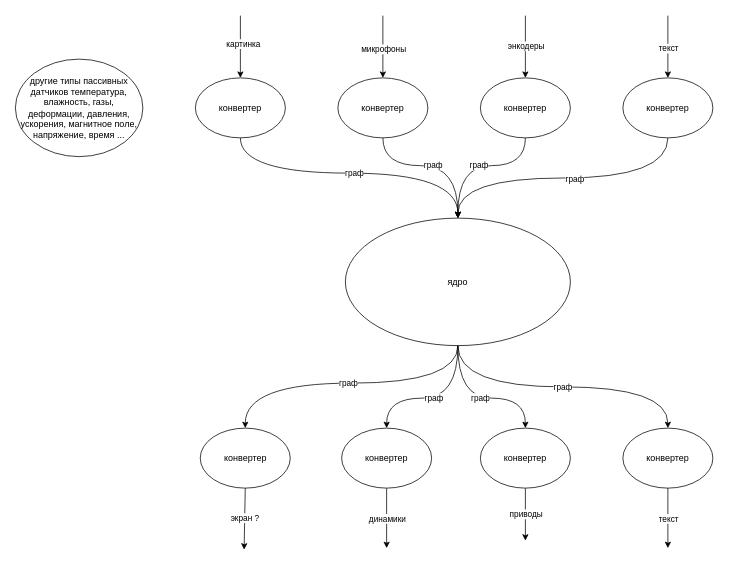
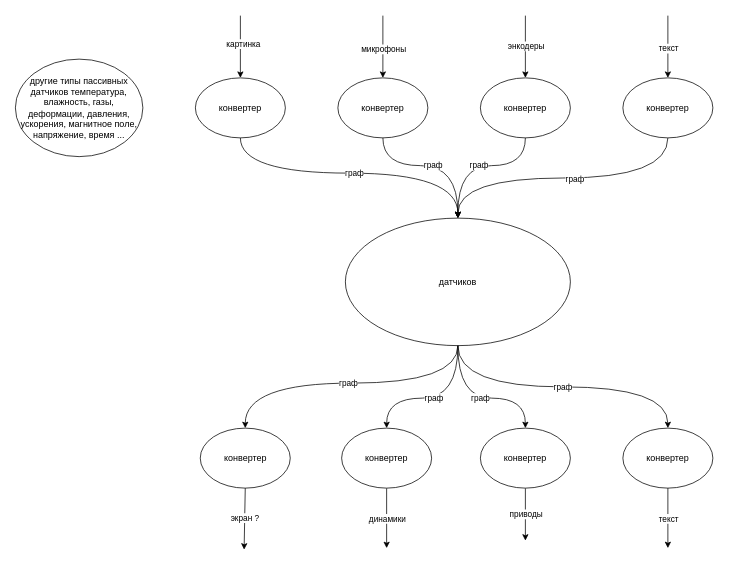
- <mxCell id="3" value="ядро" style="ellipse;whiteSpace=wrap;html=1;" vertex="1" parent="1"><mxGeometry x="460" y="290" width="300" height="170" as="geometry" /></mxCell>
+ <mxCell id="3" value="датчиков" style="ellipse;whiteSpace=wrap;html=1;" vertex="1" parent="1"><mxGeometry x="460" y="290" width="300" height="170" as="geometry" /></mxCell>
